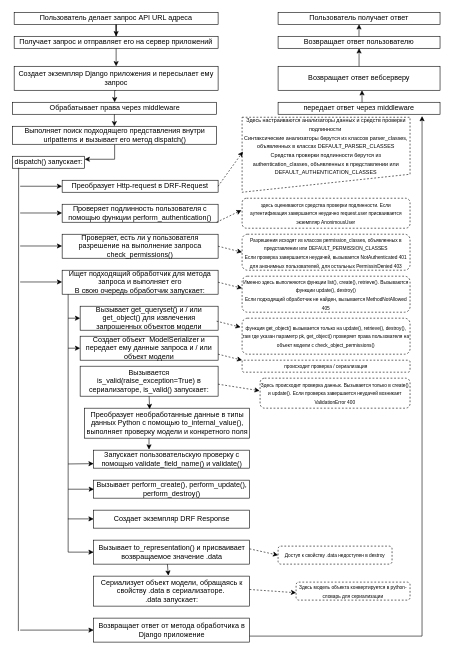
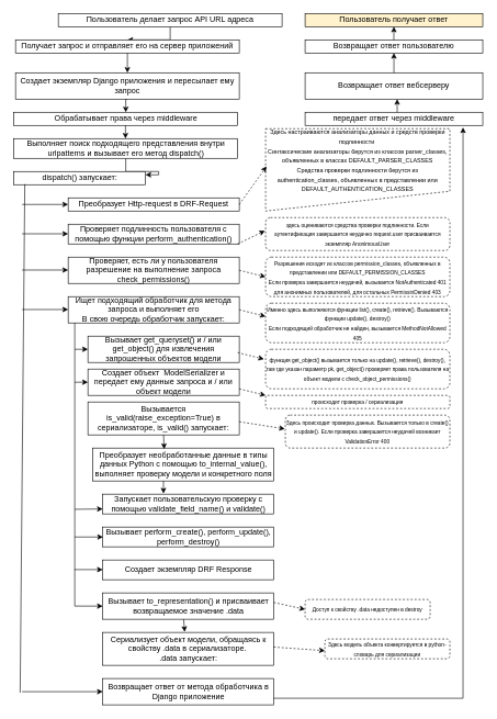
- <mxCell id="3" value="Пользователь делает запрос API URL адреса" style="rounded=0;whiteSpace=wrap;html=1;" vertex="1" parent="1"><mxGeometry x="23" y="20" width="340" height="20" as="geometry" /></mxCell>
+ <mxCell id="3" value="Пользователь делает запрос API URL адреса" style="rounded=0;whiteSpace=wrap;html=1;" vertex="1" parent="1"><mxGeometry x="88" y="20" width="340" height="20" as="geometry" /></mxCell>
- <mxCell id="43" value="Пользователь получает ответ" style="rounded=0;whiteSpace=wrap;html=1;" vertex="1" parent="1"><mxGeometry x="463" y="20" width="270" height="20" as="geometry" /></mxCell>
+ <mxCell id="43" value="Пользователь получает ответ" style="rounded=0;whiteSpace=wrap;html=1;fillColor=#fff2cc;" vertex="1" parent="1"><mxGeometry x="463" y="20" width="270" height="20" as="geometry" /></mxCell>
- <mxCell id="10" value="dispatch() запускает:" style="rounded=0;whiteSpace=wrap;html=1;" vertex="1" parent="1"><mxGeometry x="20.5" y="260" width="120" height="20" as="geometry" /></mxCell>
+ <mxCell id="10" value="dispatch() запускает:" style="rounded=0;whiteSpace=wrap;html=1;" vertex="1" parent="1"><mxGeometry x="20.5" y="260" width="200" height="20" as="geometry" /></mxCell>
